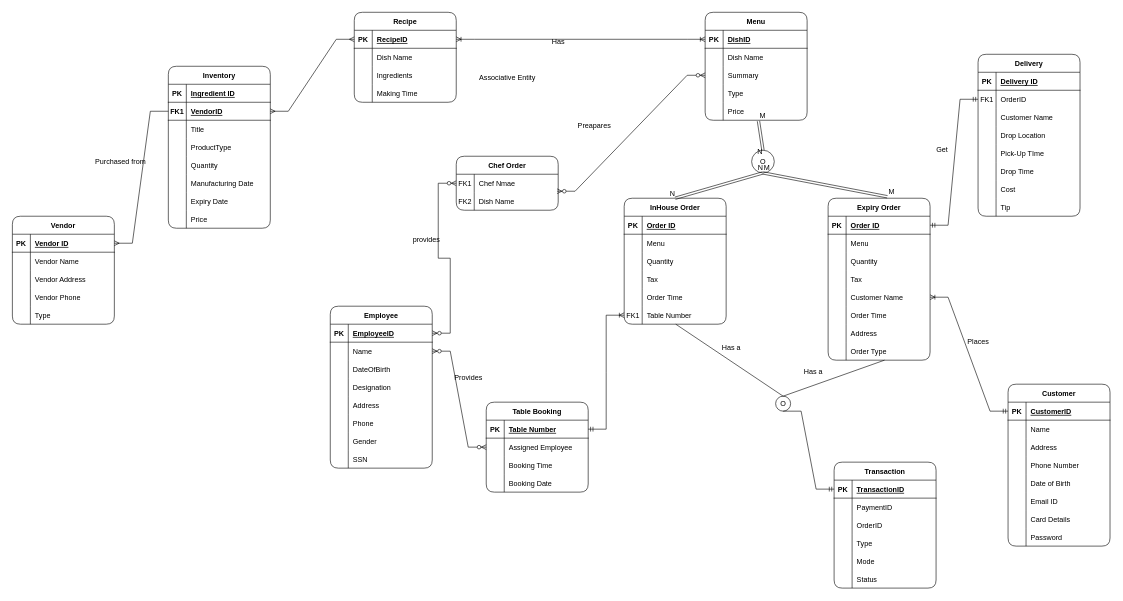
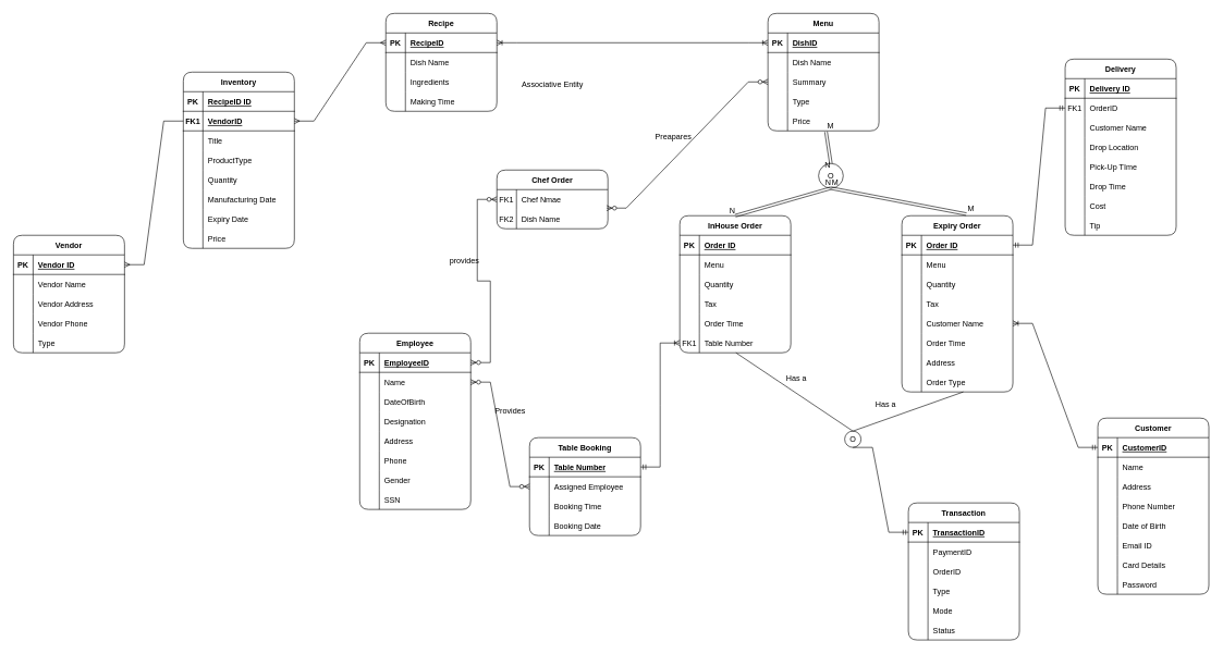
- <mxCell id="257" value="Has" style="text;html=1;align=center;verticalAlign=middle;resizable=0;points=[];autosize=1;strokeColor=none;fillColor=none;" vertex="1" parent="1"><mxGeometry x="910" y="60" width="40" height="20" as="geometry" /></mxCell>
- <mxCell id="103" value="Ingredient ID" style="shape=partialRectangle;connectable=0;fillColor=none;top=0;left=0;bottom=0;right=0;align=left;spacingLeft=6;fontStyle=5;overflow=hidden;" vertex="1" parent="101"><mxGeometry x="30" width="140" height="30" as="geometry"><mxRectangle width="140" height="30" as="alternateBounds" /></mxGeometry></mxCell>
+ <mxCell id="103" value="RecipeID ID" style="shape=partialRectangle;connectable=0;fillColor=none;top=0;left=0;bottom=0;right=0;align=left;spacingLeft=6;fontStyle=5;overflow=hidden;" vertex="1" parent="101"><mxGeometry x="30" width="140" height="30" as="geometry"><mxRectangle width="140" height="30" as="alternateBounds" /></mxGeometry></mxCell>
- <mxCell id="258" value="Preapares" style="text;html=1;align=center;verticalAlign=middle;resizable=0;points=[];autosize=1;strokeColor=none;fillColor=none;" vertex="1" parent="1"><mxGeometry x="955" y="200" width="70" height="20" as="geometry" /></mxCell>
+ <mxCell id="258" value="Preapares" style="text;html=1;align=center;verticalAlign=middle;resizable=0;points=[];autosize=1;strokeColor=none;fillColor=none;" vertex="1" parent="1"><mxGeometry x="995" y="200" width="70" height="20" as="geometry" /></mxCell>
- <mxCell id="256" value="Get" style="text;html=1;align=center;verticalAlign=middle;resizable=0;points=[];autosize=1;strokeColor=none;fillColor=none;" vertex="1" parent="1"><mxGeometry x="1555" y="240" width="30" height="20" as="geometry" /></mxCell>
- <mxCell id="259" value="Purchased from" style="text;html=1;align=center;verticalAlign=middle;resizable=0;points=[];autosize=1;strokeColor=none;fillColor=none;" vertex="1" parent="1"><mxGeometry x="150" y="260" width="100" height="20" as="geometry" /></mxCell>
- <mxCell id="255" value="Places" style="text;html=1;align=center;verticalAlign=middle;resizable=0;points=[];autosize=1;strokeColor=none;fillColor=none;" vertex="1" parent="1"><mxGeometry x="1605" y="560" width="50" height="20" as="geometry" /></mxCell>
